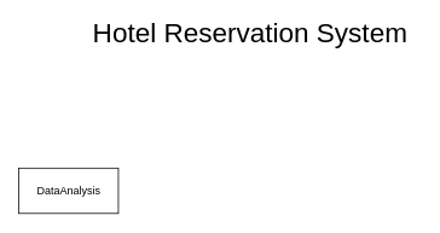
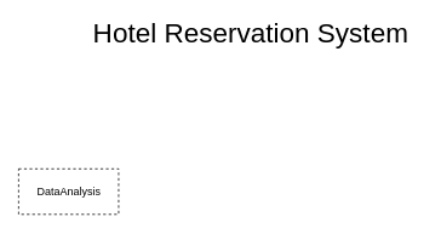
- <mxCell id="3" value="DataAnalysis" style="html=1;" vertex="1" parent="1"><mxGeometry x="20" y="185" width="110" height="50" as="geometry" /></mxCell>
+ <mxCell id="3" value="DataAnalysis" style="html=1;dashed=1;" vertex="1" parent="1"><mxGeometry x="20" y="185" width="110" height="50" as="geometry" /></mxCell>
